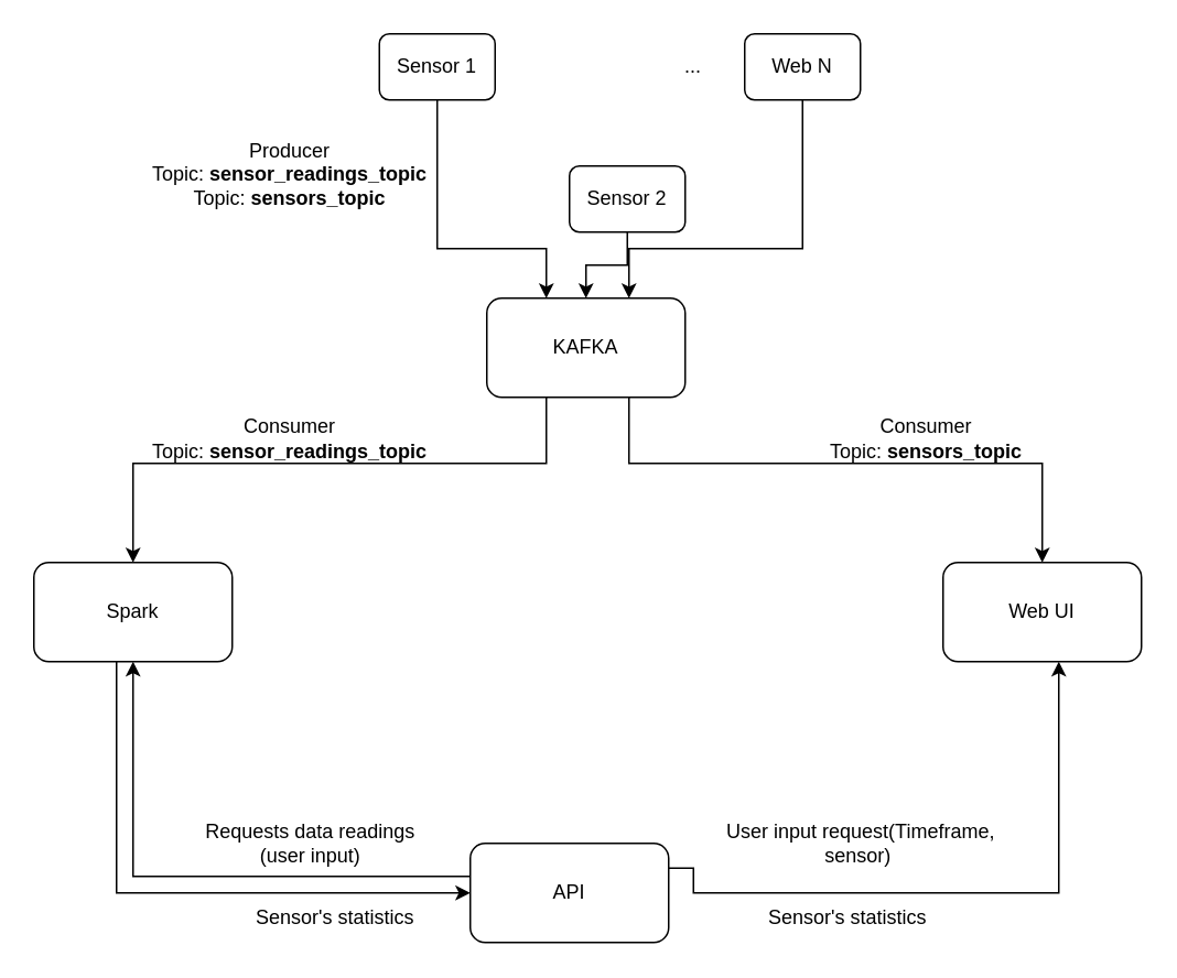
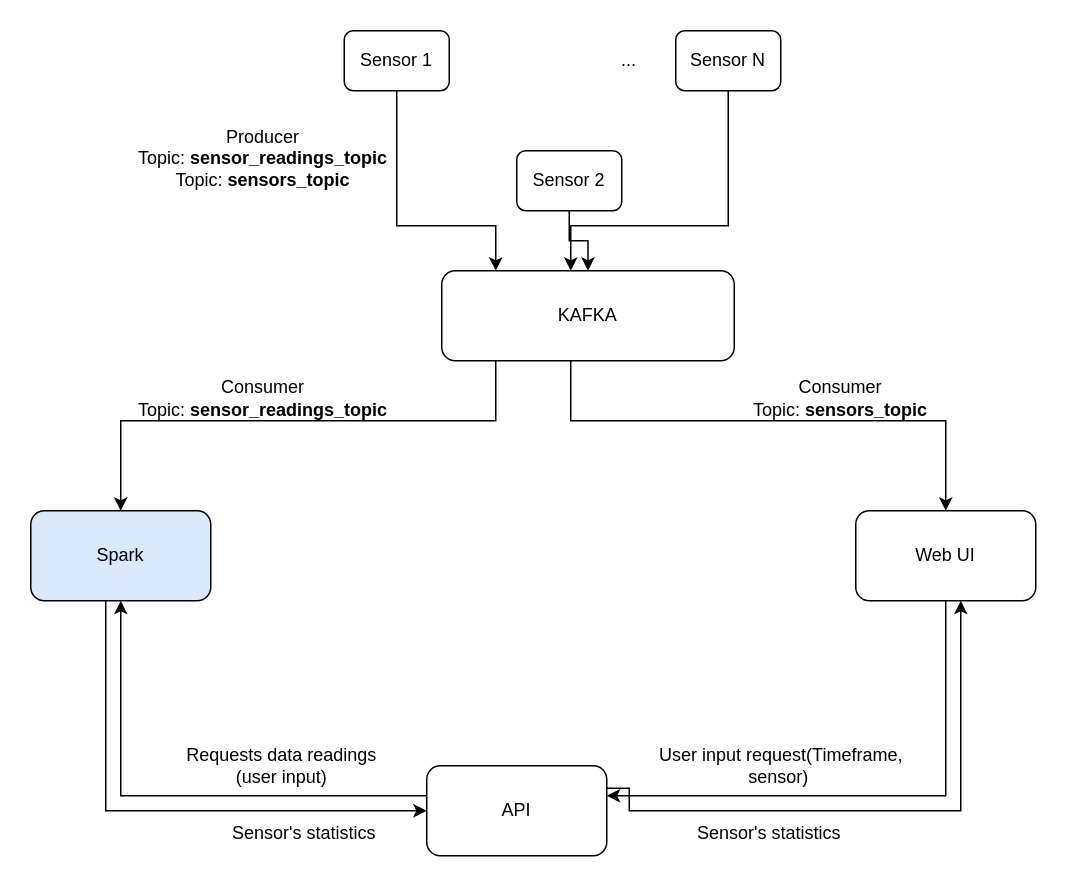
- <mxCell id="7" value="Web N" style="rounded=1;whiteSpace=wrap;html=1;" vertex="1" parent="1"><mxGeometry x="450" y="20" width="70" height="40" as="geometry" /></mxCell>
+ <mxCell id="7" value="Sensor N" style="rounded=1;whiteSpace=wrap;html=1;" vertex="1" parent="1"><mxGeometry x="450" y="20" width="70" height="40" as="geometry" /></mxCell>
- <mxCell id="11" value="KAFKA" style="rounded=1;whiteSpace=wrap;html=1;" vertex="1" parent="1"><mxGeometry x="294" y="180" width="120" height="60" as="geometry" /></mxCell>
+ <mxCell id="11" value="KAFKA" style="rounded=1;whiteSpace=wrap;html=1;" vertex="1" parent="1"><mxGeometry x="294" y="180" width="195" height="60" as="geometry" /></mxCell>
- <mxCell id="14" value="Spark" style="rounded=1;whiteSpace=wrap;html=1;" vertex="1" parent="1"><mxGeometry x="20" y="340" width="120" height="60" as="geometry" /></mxCell>
+ <mxCell id="14" value="Spark" style="rounded=1;whiteSpace=wrap;html=1;fillColor=#dae8fc;" vertex="1" parent="1"><mxGeometry x="20" y="340" width="120" height="60" as="geometry" /></mxCell>
+ <mxCell id="16" style="edgeStyle=orthogonalEdgeStyle;rounded=0;orthogonalLoop=1;jettySize=auto;html=1;" edge="1" parent="1" source="17" target="20"><mxGeometry relative="1" as="geometry"><Array as="points"><mxPoint x="630" y="530" /></Array></mxGeometry></mxCell>
